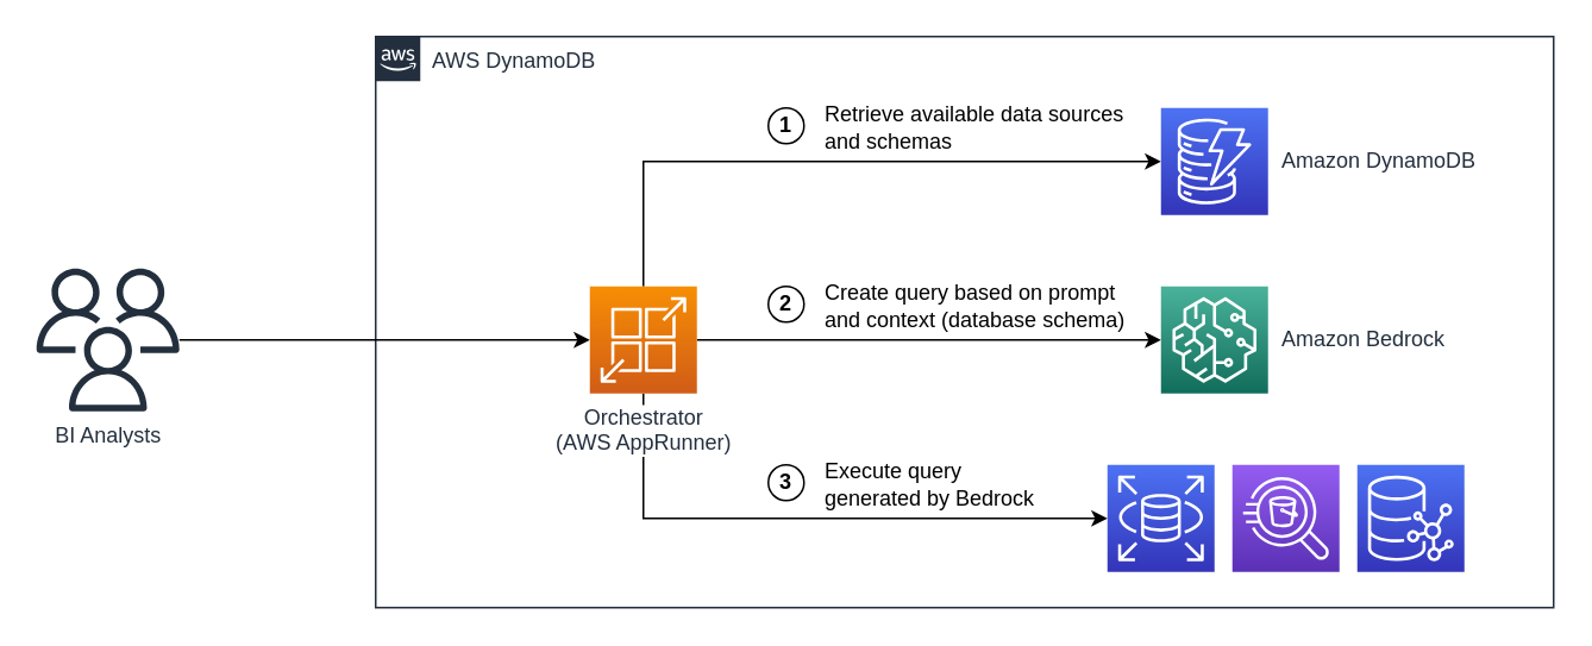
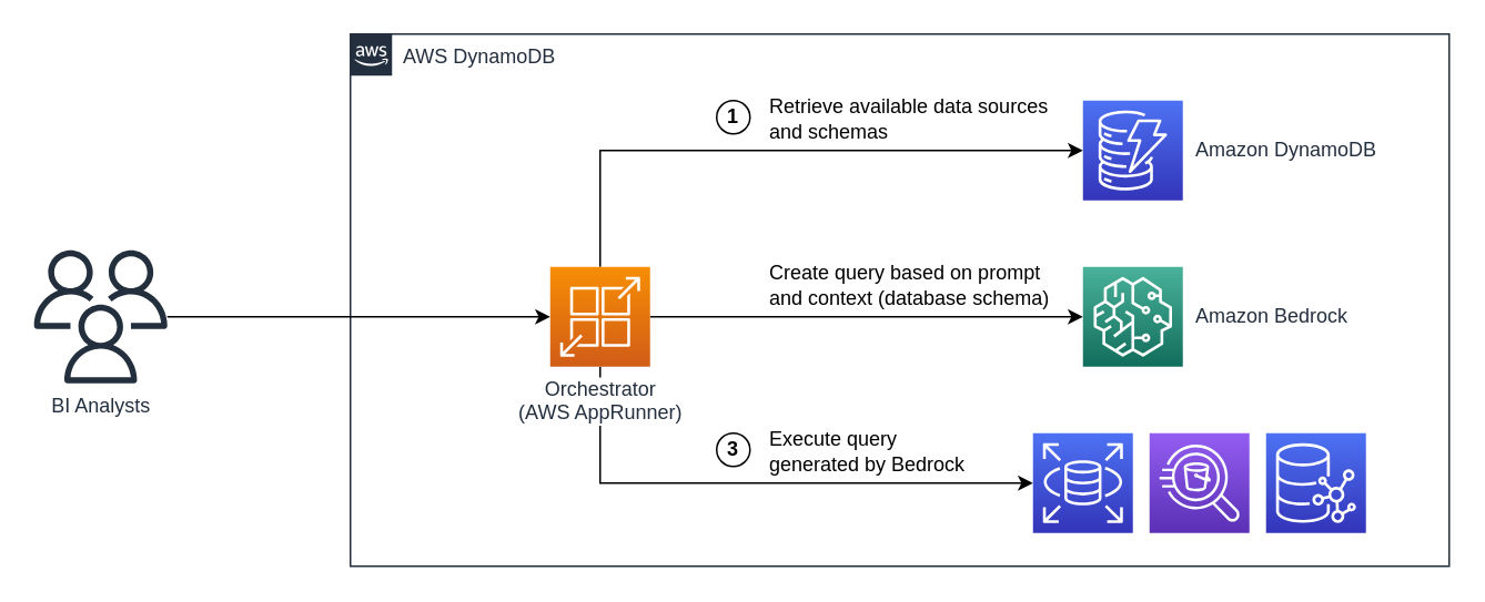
- <mxCell id="16" value="2" style="ellipse;whiteSpace=wrap;html=1;aspect=fixed;fontStyle=1" vertex="1" parent="1"><mxGeometry x="430" y="160" width="20" height="20" as="geometry" /></mxCell>
